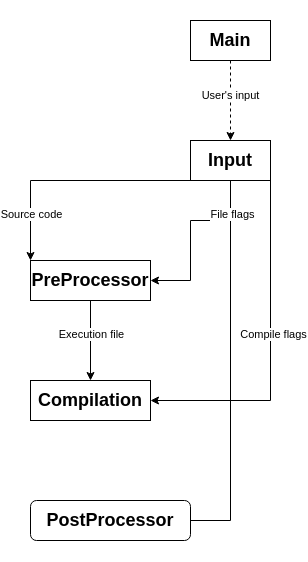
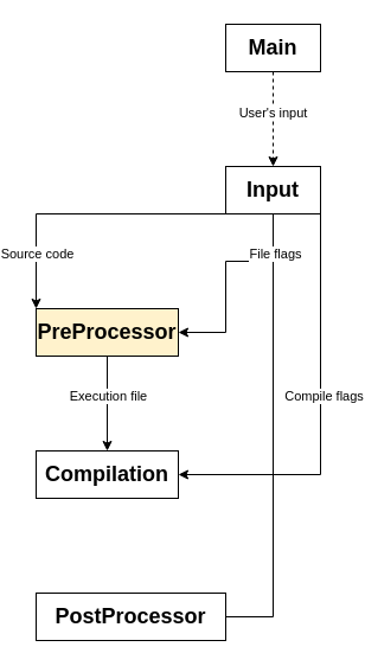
- <mxCell id="15" value="&lt;font style=&quot;font-size: 18px&quot;&gt;&lt;b&gt;PreProcessor&lt;/b&gt;&lt;/font&gt;" style="rounded=0;whiteSpace=wrap;html=1;" vertex="1" parent="1"><mxGeometry x="20" y="260" width="120" height="40" as="geometry" /></mxCell>
+ <mxCell id="15" value="&lt;font style=&quot;font-size: 18px&quot;&gt;&lt;b&gt;PreProcessor&lt;/b&gt;&lt;/font&gt;" style="rounded=0;whiteSpace=wrap;html=1;fillColor=#fff2cc;" vertex="1" parent="1"><mxGeometry x="20" y="260" width="120" height="40" as="geometry" /></mxCell>
- <mxCell id="18" value="&lt;b&gt;&lt;font style=&quot;font-size: 18px&quot;&gt;PostProcessor&lt;/font&gt;&lt;/b&gt;" style="whiteSpace=wrap;html=1;rounded=1;" vertex="1" parent="1"><mxGeometry x="20" y="500" width="160" height="40" as="geometry" /></mxCell>
+ <mxCell id="18" value="&lt;b&gt;&lt;font style=&quot;font-size: 18px&quot;&gt;PostProcessor&lt;/font&gt;&lt;/b&gt;" style="rounded=0;whiteSpace=wrap;html=1;" vertex="1" parent="1"><mxGeometry x="20" y="500" width="160" height="40" as="geometry" /></mxCell>
